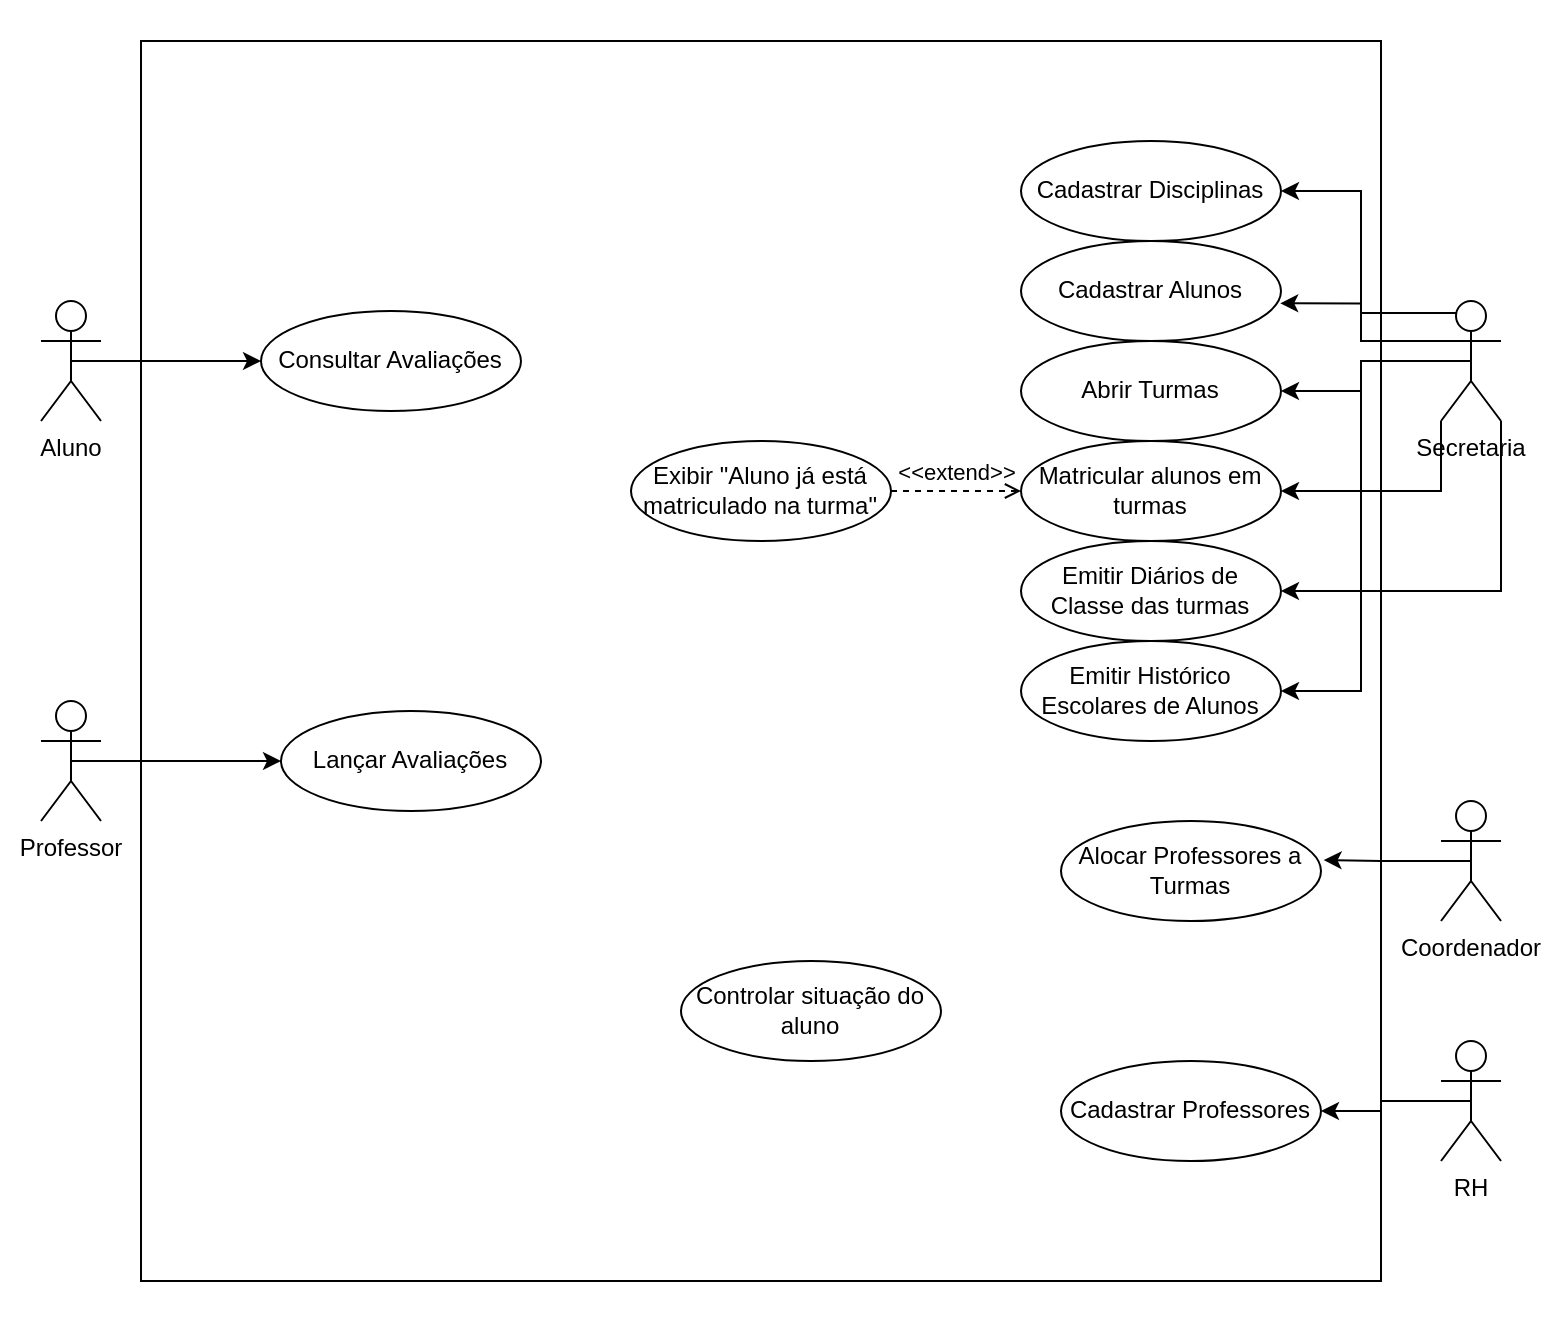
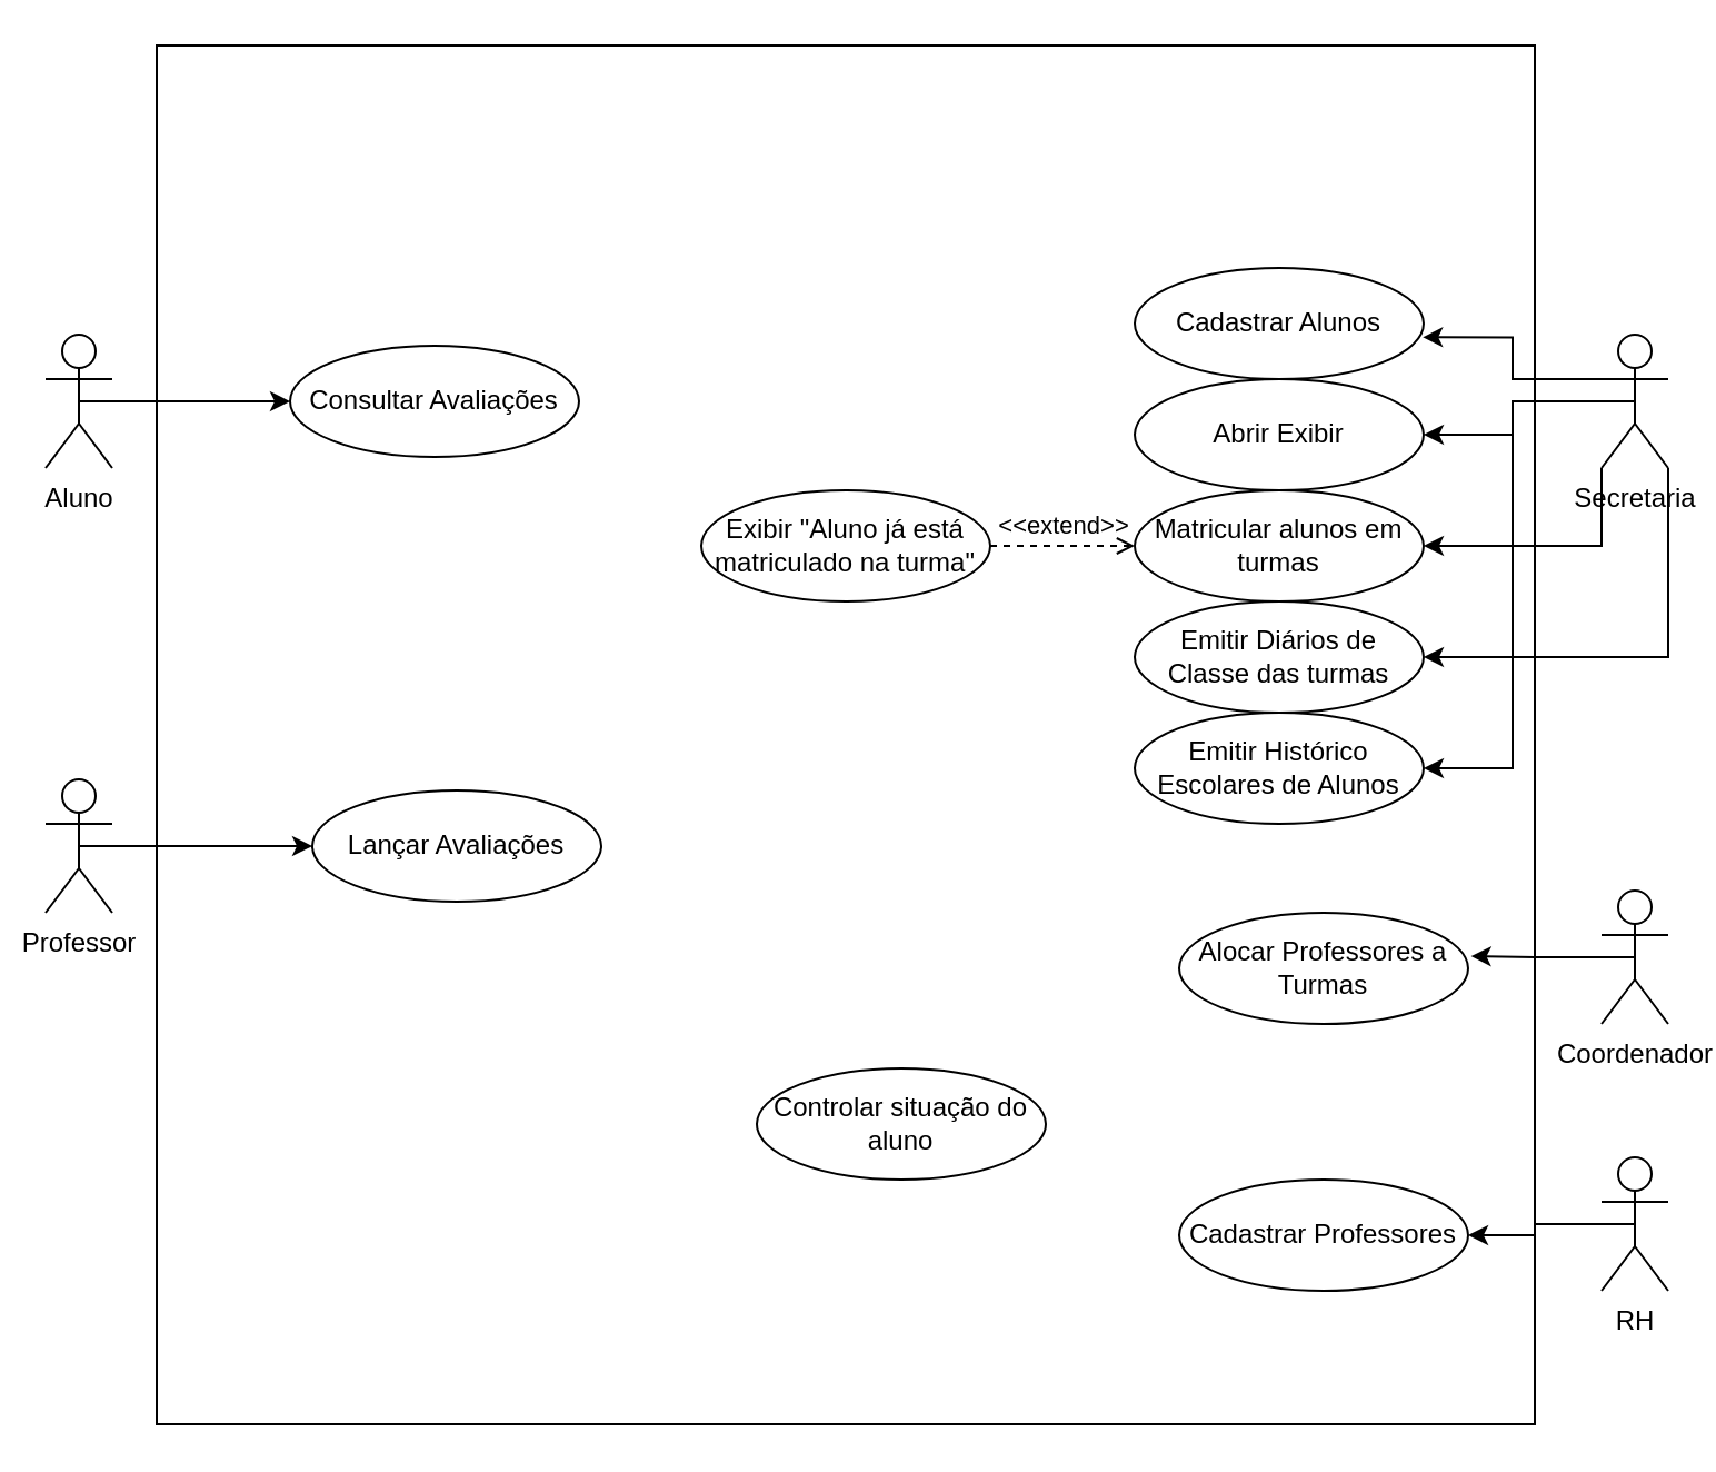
- <mxCell id="18" value="Cadastrar Disciplinas" style="ellipse;whiteSpace=wrap;html=1;" vertex="1" parent="1"><mxGeometry x="510" y="70" width="130" height="50" as="geometry" /></mxCell>
- <mxCell id="5" style="edgeStyle=orthogonalEdgeStyle;rounded=0;orthogonalLoop=1;jettySize=auto;html=1;exitX=0.25;exitY=0.1;exitDx=0;exitDy=0;exitPerimeter=0;entryX=1;entryY=0.5;entryDx=0;entryDy=0;" edge="1" parent="1" source="11" target="18"><mxGeometry relative="1" as="geometry" /></mxCell>
- <mxCell id="20" value="Abrir Turmas" style="ellipse;whiteSpace=wrap;html=1;" vertex="1" parent="1"><mxGeometry x="510" y="170" width="130" height="50" as="geometry" /></mxCell>
+ <mxCell id="20" value="Abrir Exibir" style="ellipse;whiteSpace=wrap;html=1;" vertex="1" parent="1"><mxGeometry x="510" y="170" width="130" height="50" as="geometry" /></mxCell>
